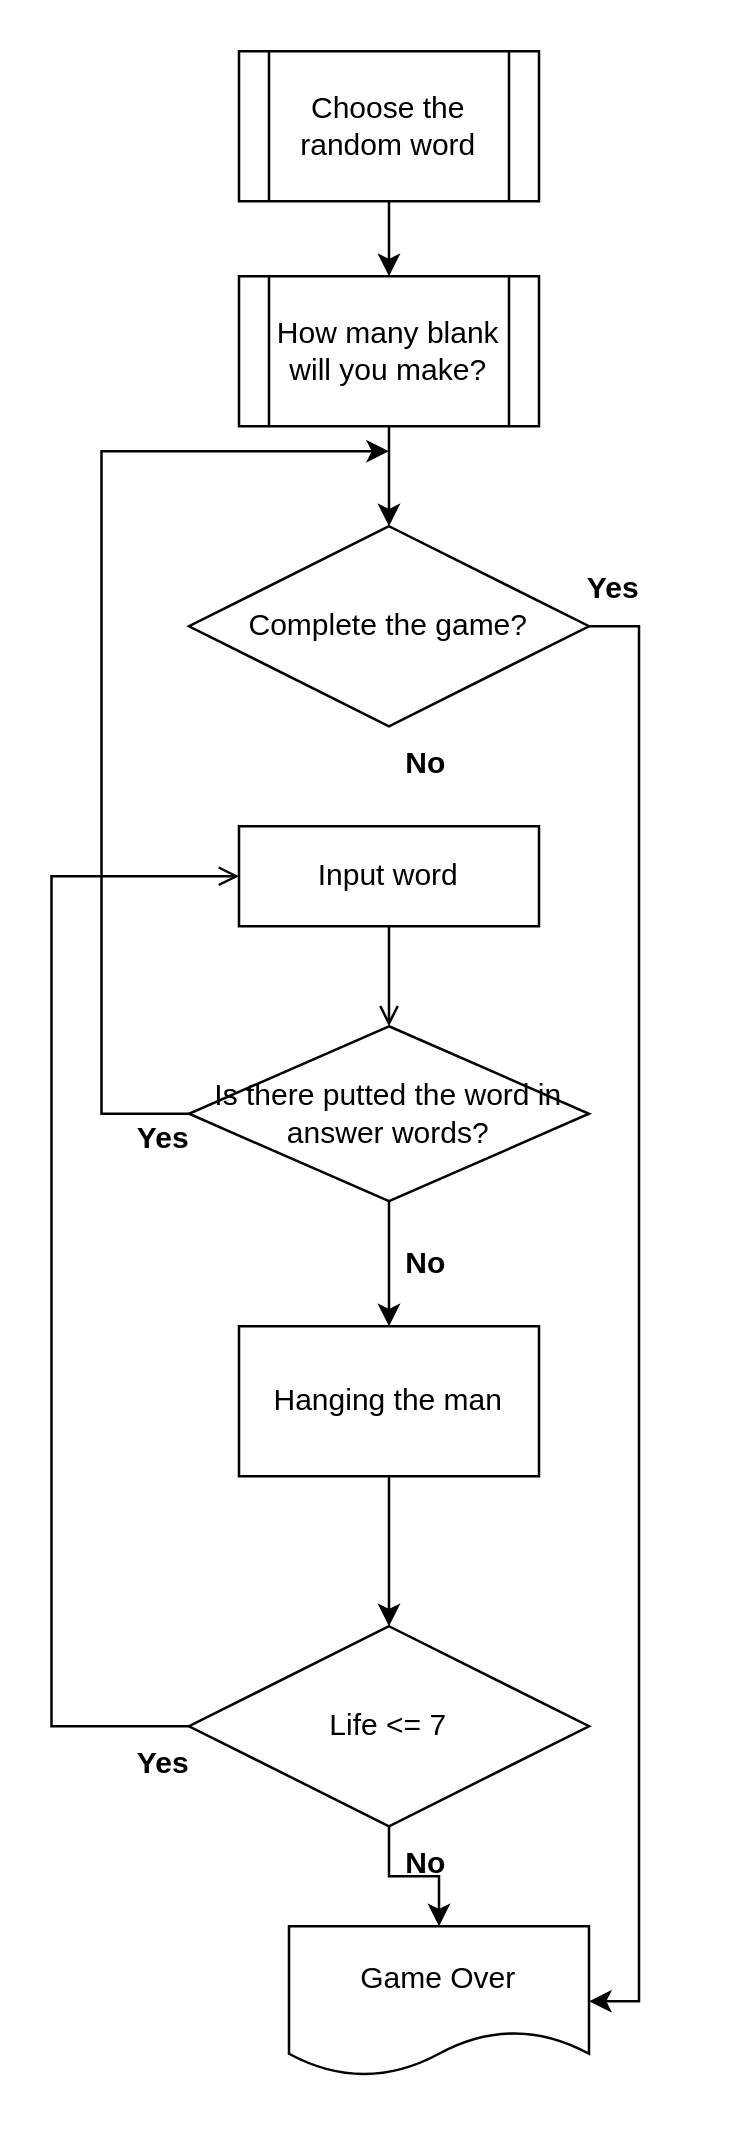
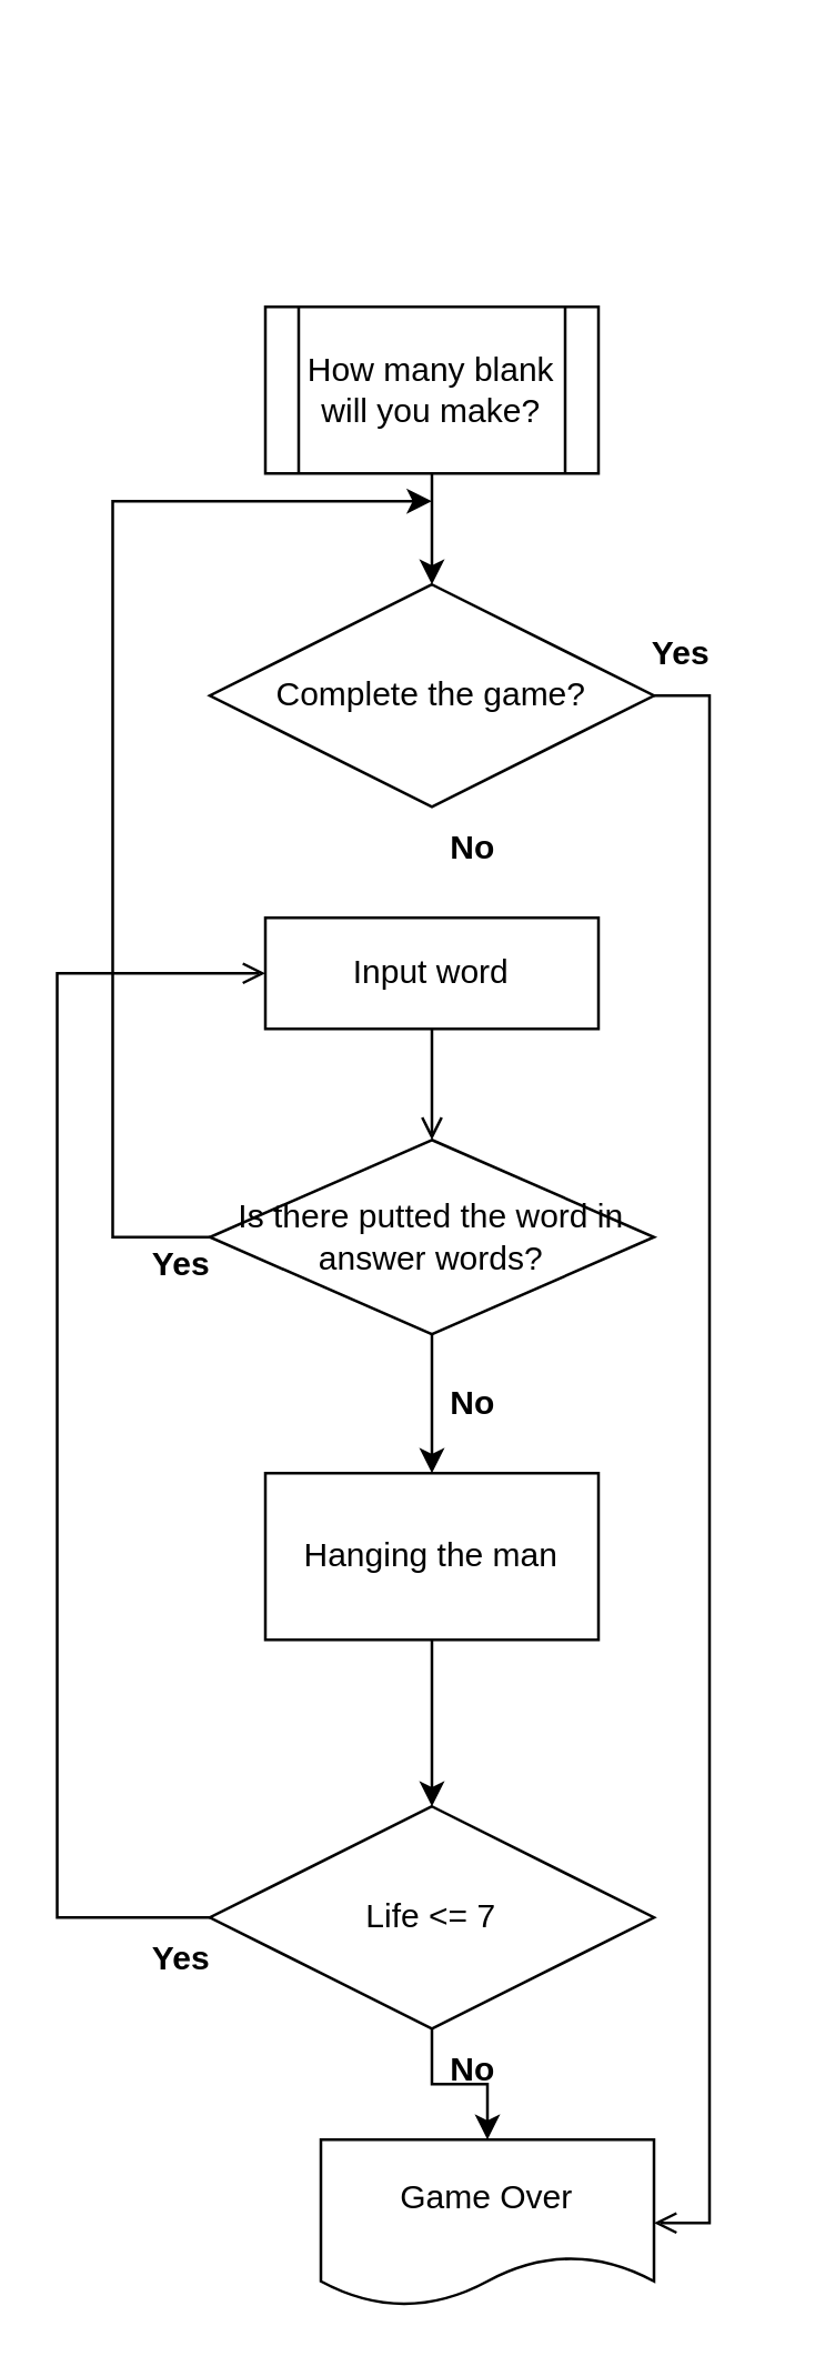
- <mxCell id="3" value="Choose the random word" style="shape=process;whiteSpace=wrap;html=1;backgroundOutline=1;" vertex="1" parent="1"><mxGeometry x="95" y="20" width="120" height="60" as="geometry" /></mxCell>
- <mxCell id="2" value="" style="edgeStyle=orthogonalEdgeStyle;rounded=0;orthogonalLoop=1;jettySize=auto;html=1;" edge="1" parent="1" source="3" target="18"><mxGeometry relative="1" as="geometry" /></mxCell>
- <mxCell id="4" value="" style="edgeStyle=orthogonalEdgeStyle;rounded=0;orthogonalLoop=1;jettySize=auto;html=1;entryX=1;entryY=0.5;entryDx=0;entryDy=0;" edge="1" parent="1" source="5" target="16"><mxGeometry relative="1" as="geometry"><mxPoint x="290" y="250" as="targetPoint" /><Array as="points"><mxPoint x="255" y="250" /><mxPoint x="255" y="800" /></Array></mxGeometry></mxCell>
+ <mxCell id="4" value="" style="edgeStyle=orthogonalEdgeStyle;rounded=0;orthogonalLoop=1;jettySize=auto;html=1;entryX=1;entryY=0.5;entryDx=0;entryDy=0;endArrow=open;" edge="1" parent="1" source="5" target="16"><mxGeometry relative="1" as="geometry"><mxPoint x="290" y="250" as="targetPoint" /><Array as="points"><mxPoint x="255" y="250" /><mxPoint x="255" y="800" /></Array></mxGeometry></mxCell>
